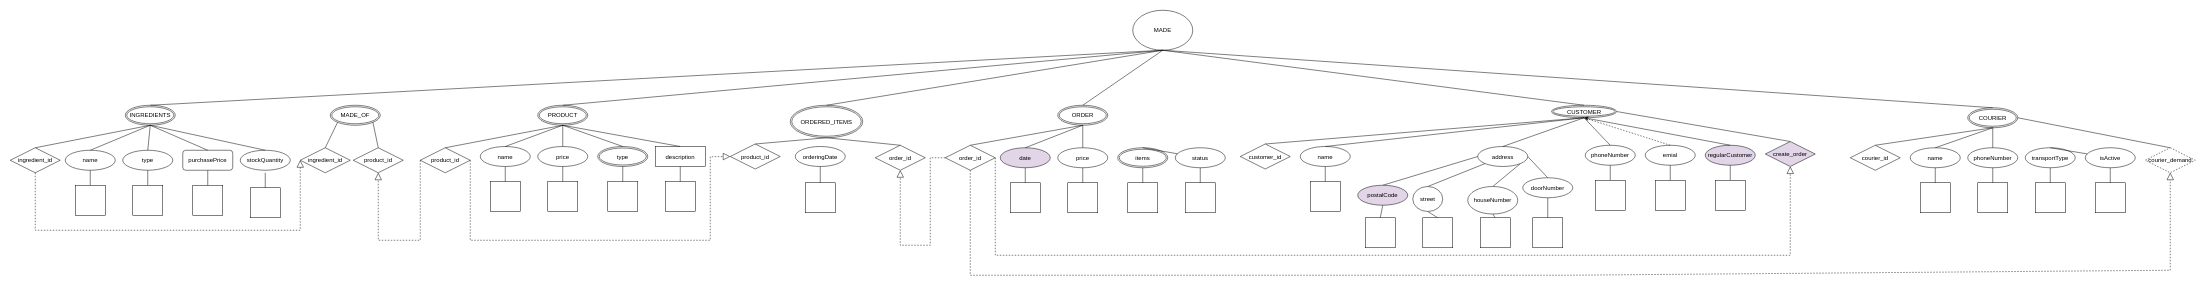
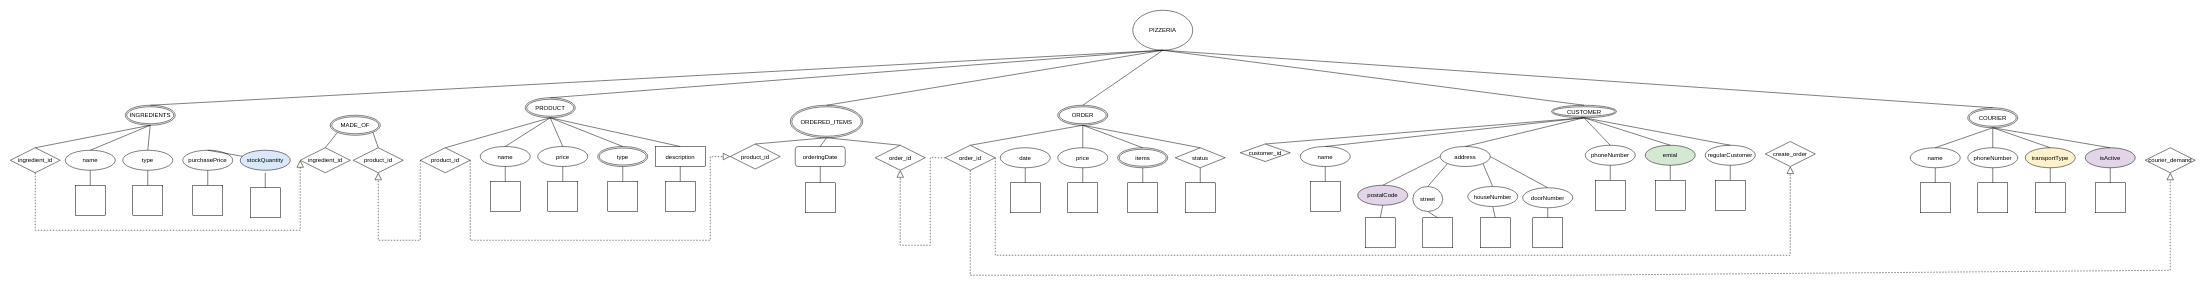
- <mxCell id="2" value="MADE" style="ellipse;whiteSpace=wrap;html=1;" parent="1" vertex="1"><mxGeometry x="2265" y="20" width="120" height="80" as="geometry" /></mxCell>
+ <mxCell id="2" value="PIZZERIA" style="ellipse;whiteSpace=wrap;html=1;" parent="1" vertex="1"><mxGeometry x="2265" y="20" width="120" height="80" as="geometry" /></mxCell>
- <mxCell id="122" value="MADE_OF" style="ellipse;shape=doubleEllipse;margin=3;whiteSpace=wrap;html=1;align=center;" parent="1" vertex="1"><mxGeometry x="660" y="210" width="100" height="40" as="geometry" /></mxCell>
+ <mxCell id="122" value="MADE_OF" style="ellipse;shape=doubleEllipse;margin=3;whiteSpace=wrap;html=1;align=center;" parent="1" vertex="1"><mxGeometry x="660" y="230" width="100" height="40" as="geometry" /></mxCell>
- <mxCell id="13" value="PRODUCT" style="ellipse;shape=doubleEllipse;margin=3;whiteSpace=wrap;html=1;align=center;" parent="1" vertex="1"><mxGeometry x="1075" y="210" width="100" height="40" as="geometry" /></mxCell>
+ <mxCell id="13" value="PRODUCT" style="ellipse;shape=doubleEllipse;margin=3;whiteSpace=wrap;html=1;align=center;" parent="1" vertex="1"><mxGeometry x="1050" y="195" width="100" height="40" as="geometry" /></mxCell>
- <mxCell id="49" value="" style="endArrow=classic;html=1;rounded=0;exitX=0.5;exitY=0;exitDx=0;exitDy=0;entryX=0.5;entryY=1;entryDx=0;entryDy=0;" parent="1" source="41" target="43" edge="1"><mxGeometry width="50" height="50" relative="1" as="geometry"><mxPoint x="3350.5" y="300" as="sourcePoint" /><mxPoint x="3162.5" y="260" as="targetPoint" /></mxGeometry></mxCell>
+ <mxCell id="49" value="" style="endArrow=none;html=1;rounded=0;exitX=0.5;exitY=0;exitDx=0;exitDy=0;entryX=0.5;entryY=1;entryDx=0;entryDy=0;" parent="1" source="41" target="43" edge="1"><mxGeometry width="50" height="50" relative="1" as="geometry"><mxPoint x="3350.5" y="300" as="sourcePoint" /><mxPoint x="3162.5" y="260" as="targetPoint" /></mxGeometry></mxCell>
- <mxCell id="42" style="rounded=0;orthogonalLoop=1;jettySize=auto;html=1;exitX=1;exitY=0.5;exitDx=0;exitDy=0;entryX=0.5;entryY=0;entryDx=0;entryDy=0;startArrow=none;startFill=0;endArrow=none;endFill=0;" parent="1" source="43" target="139" edge="1"><mxGeometry relative="1" as="geometry" /></mxCell>
- <mxCell id="48" value="" style="endArrow=none;html=1;rounded=0;exitX=0.5;exitY=0;exitDx=0;exitDy=0;entryX=0.5;entryY=1;entryDx=0;entryDy=0;dashed=1;" parent="1" source="40" target="43" edge="1"><mxGeometry width="50" height="50" relative="1" as="geometry"><mxPoint x="3115.5" y="300" as="sourcePoint" /><mxPoint x="3162.5" y="260" as="targetPoint" /></mxGeometry></mxCell>
+ <mxCell id="48" value="" style="endArrow=none;html=1;rounded=0;exitX=0.5;exitY=0;exitDx=0;exitDy=0;entryX=0.5;entryY=1;entryDx=0;entryDy=0;" parent="1" source="40" target="43" edge="1"><mxGeometry width="50" height="50" relative="1" as="geometry"><mxPoint x="3115.5" y="300" as="sourcePoint" /><mxPoint x="3162.5" y="260" as="targetPoint" /></mxGeometry></mxCell>
- <mxCell id="100" style="rounded=0;orthogonalLoop=1;jettySize=auto;html=1;exitX=1;exitY=0.5;exitDx=0;exitDy=0;entryX=0.5;entryY=0;entryDx=0;entryDy=0;startArrow=none;startFill=0;endArrow=none;endFill=0;" parent="1" source="101" target="126" edge="1"><mxGeometry relative="1" as="geometry" /></mxCell>
- <mxCell id="29" value="" style="endArrow=none;html=1;rounded=0;exitX=0.5;exitY=0;exitDx=0;exitDy=0;entryX=0.5;entryY=1;entryDx=0;entryDy=0;" parent="1" source="24" target="23" edge="1"><mxGeometry width="50" height="50" relative="1" as="geometry"><mxPoint x="1950" y="290" as="sourcePoint" /><mxPoint x="2175" y="260" as="targetPoint" /></mxGeometry></mxCell>
+ <mxCell id="32" value="" style="endArrow=none;html=1;rounded=0;exitX=0.5;exitY=0;exitDx=0;exitDy=0;entryX=0.5;entryY=1;entryDx=0;entryDy=0;" parent="1" source="26" target="23" edge="1"><mxGeometry width="50" height="50" relative="1" as="geometry"><mxPoint x="2400" y="280" as="sourcePoint" /><mxPoint x="2175" y="260" as="targetPoint" /></mxGeometry></mxCell>
- <mxCell id="102" value="" style="endArrow=none;html=1;rounded=0;exitX=0.5;exitY=0;exitDx=0;exitDy=0;entryX=0.5;entryY=1;entryDx=0;entryDy=0;" parent="1" source="115" target="101" edge="1"><mxGeometry width="50" height="50" relative="1" as="geometry"><mxPoint x="3320" y="220" as="sourcePoint" /><mxPoint x="3677.5" y="100" as="targetPoint" /></mxGeometry></mxCell>
- <mxCell id="11" value="" style="endArrow=none;html=1;rounded=0;exitX=0.5;exitY=0;exitDx=0;exitDy=0;entryX=0.5;entryY=1;entryDx=0;entryDy=0;" parent="1" source="7" target="3" edge="1"><mxGeometry width="50" height="50" relative="1" as="geometry"><mxPoint x="305" y="310" as="sourcePoint" /><mxPoint x="310" y="260" as="targetPoint" /></mxGeometry></mxCell>
+ <mxCell id="11" value="" style="endArrow=none;html=1;rounded=0;exitX=0.5;exitY=0;exitDx=0;exitDy=0;" parent="1" source="7" target="6" edge="1"><mxGeometry width="50" height="50" relative="1" as="geometry"><mxPoint x="305" y="310" as="sourcePoint" /><mxPoint x="310" y="260" as="targetPoint" /></mxGeometry></mxCell>
- <mxCell id="12" value="" style="endArrow=none;html=1;rounded=0;entryX=0.5;entryY=1;entryDx=0;entryDy=0;exitX=0.5;exitY=0;exitDx=0;exitDy=0;" parent="1" source="6" target="3" edge="1"><mxGeometry width="50" height="50" relative="1" as="geometry"><mxPoint x="530" y="290" as="sourcePoint" /><mxPoint x="310" y="260" as="targetPoint" /></mxGeometry></mxCell>
+ <mxCell id="106" value="" style="endArrow=none;html=1;rounded=0;exitX=0.5;exitY=0;exitDx=0;exitDy=0;entryX=0.5;entryY=1;entryDx=0;entryDy=0;" parent="1" source="99" target="101" edge="1"><mxGeometry width="50" height="50" relative="1" as="geometry"><mxPoint x="3995.5" y="305" as="sourcePoint" /><mxPoint x="4042.5" y="265" as="targetPoint" /></mxGeometry></mxCell>
+ <mxCell id="120" value="" style="endArrow=none;html=1;rounded=0;entryX=0.5;entryY=1;entryDx=0;entryDy=0;exitX=0.5;exitY=0;exitDx=0;exitDy=0;" parent="1" source="117" target="90" edge="1"><mxGeometry width="50" height="50" relative="1" as="geometry"><mxPoint x="1710" y="500" as="sourcePoint" /><mxPoint x="1760" y="450" as="targetPoint" /></mxGeometry></mxCell>
- <mxCell id="31" value="" style="endArrow=none;html=1;rounded=0;exitX=0.5;exitY=0;exitDx=0;exitDy=0;" parent="1" source="27" target="26" edge="1"><mxGeometry width="50" height="50" relative="1" as="geometry"><mxPoint x="2175" y="290" as="sourcePoint" /><mxPoint x="2175" y="260" as="targetPoint" /></mxGeometry></mxCell>
+ <mxCell id="31" value="" style="endArrow=none;html=1;rounded=0;exitX=0.5;exitY=0;exitDx=0;exitDy=0;entryX=0.5;entryY=1;entryDx=0;entryDy=0;" parent="1" source="27" target="23" edge="1"><mxGeometry width="50" height="50" relative="1" as="geometry"><mxPoint x="2175" y="290" as="sourcePoint" /><mxPoint x="2175" y="260" as="targetPoint" /></mxGeometry></mxCell>
- <mxCell id="105" value="" style="endArrow=none;html=1;rounded=0;exitX=0.5;exitY=0;exitDx=0;exitDy=0;" parent="1" source="98" target="99" edge="1"><mxGeometry width="50" height="50" relative="1" as="geometry"><mxPoint x="3890.5" y="315" as="sourcePoint" /><mxPoint x="4042.5" y="265" as="targetPoint" /></mxGeometry></mxCell>
+ <mxCell id="105" value="" style="endArrow=none;html=1;rounded=0;exitX=0.5;exitY=0;exitDx=0;exitDy=0;entryX=0.5;entryY=1;entryDx=0;entryDy=0;" parent="1" source="98" target="101" edge="1"><mxGeometry width="50" height="50" relative="1" as="geometry"><mxPoint x="3890.5" y="315" as="sourcePoint" /><mxPoint x="4042.5" y="265" as="targetPoint" /></mxGeometry></mxCell>
- <mxCell id="139" value="create_order" style="rhombus;whiteSpace=wrap;html=1;fillColor=#e1d5e7;" parent="1" vertex="1"><mxGeometry x="3530" y="282.5" width="100" height="50" as="geometry" /></mxCell>
+ <mxCell id="139" value="create_order" style="rhombus;whiteSpace=wrap;html=1;" parent="1" vertex="1"><mxGeometry x="3530" y="282.5" width="100" height="50" as="geometry" /></mxCell>
- <mxCell id="40" value="emial" style="ellipse;whiteSpace=wrap;html=1;align=center;" parent="1" vertex="1"><mxGeometry x="3290" y="290" width="100" height="40" as="geometry" /></mxCell>
+ <mxCell id="40" value="emial" style="ellipse;whiteSpace=wrap;html=1;align=center;fillColor=#d5e8d4;" parent="1" vertex="1"><mxGeometry x="3290" y="290" width="100" height="40" as="geometry" /></mxCell>
- <mxCell id="41" value="regularCustomer" style="ellipse;whiteSpace=wrap;html=1;align=center;fillColor=#e1d5e7;" parent="1" vertex="1"><mxGeometry x="3410" y="290" width="100" height="40" as="geometry" /></mxCell>
+ <mxCell id="41" value="regularCustomer" style="ellipse;whiteSpace=wrap;html=1;align=center;" parent="1" vertex="1"><mxGeometry x="3410" y="290" width="100" height="40" as="geometry" /></mxCell>
- <mxCell id="117" value="orderingDate" style="ellipse;whiteSpace=wrap;html=1;align=center;" parent="1" vertex="1"><mxGeometry x="1590" y="292.5" width="100" height="40" as="geometry" /></mxCell>
+ <mxCell id="117" value="orderingDate" style="whiteSpace=wrap;html=1;align=center;rounded=1;" parent="1" vertex="1"><mxGeometry x="1590" y="292.5" width="100" height="40" as="geometry" /></mxCell>
- <mxCell id="85" value="customer_id" style="rhombus;whiteSpace=wrap;html=1;" parent="1" vertex="1"><mxGeometry x="2480" y="287.5" width="100" height="50" as="geometry" /></mxCell>
+ <mxCell id="85" value="customer_id" style="rhombus;whiteSpace=wrap;html=1;" parent="1" vertex="1"><mxGeometry x="2480" y="287.5" width="100" height="35" as="geometry" /></mxCell>
- <mxCell id="38" value="address" style="ellipse;whiteSpace=wrap;html=1;align=center;" parent="1" vertex="1"><mxGeometry x="2955" y="292.5" width="100" height="40" as="geometry" /></mxCell>
+ <mxCell id="38" value="address" style="ellipse;whiteSpace=wrap;html=1;align=center;" parent="1" vertex="1"><mxGeometry x="2880" y="292.5" width="100" height="40" as="geometry" /></mxCell>
- <mxCell id="24" value="date" style="ellipse;whiteSpace=wrap;html=1;align=center;fillColor=#e1d5e7;" parent="1" vertex="1"><mxGeometry x="2000" y="295" width="100" height="40" as="geometry" /></mxCell>
+ <mxCell id="24" value="date" style="ellipse;whiteSpace=wrap;html=1;align=center;" parent="1" vertex="1"><mxGeometry x="2000" y="295" width="100" height="40" as="geometry" /></mxCell>
- <mxCell id="26" value="status" style="ellipse;whiteSpace=wrap;html=1;align=center;" parent="1" vertex="1"><mxGeometry x="2350" y="295" width="100" height="40" as="geometry" /></mxCell>
+ <mxCell id="26" value="status" style="rhombus;whiteSpace=wrap;html=1;align=center;" parent="1" vertex="1"><mxGeometry x="2350" y="295" width="100" height="40" as="geometry" /></mxCell>
- <mxCell id="115" value="courier_id" style="rhombus;whiteSpace=wrap;html=1;" parent="1" vertex="1"><mxGeometry x="3700" y="290" width="100" height="50" as="geometry" /></mxCell>
- <mxCell id="98" value="transportType" style="ellipse;whiteSpace=wrap;html=1;align=center;" parent="1" vertex="1"><mxGeometry x="4050" y="295" width="100" height="40" as="geometry" /></mxCell>
+ <mxCell id="98" value="transportType" style="ellipse;whiteSpace=wrap;html=1;align=center;fillColor=#fff2cc;" parent="1" vertex="1"><mxGeometry x="4050" y="295" width="100" height="40" as="geometry" /></mxCell>
- <mxCell id="99" value="isActive" style="ellipse;whiteSpace=wrap;html=1;align=center;" parent="1" vertex="1"><mxGeometry x="4170" y="295" width="100" height="40" as="geometry" /></mxCell>
+ <mxCell id="99" value="isActive" style="ellipse;whiteSpace=wrap;html=1;align=center;fillColor=#e1d5e7;" parent="1" vertex="1"><mxGeometry x="4170" y="295" width="100" height="40" as="geometry" /></mxCell>
- <mxCell id="7" value="purchasePrice" style="whiteSpace=wrap;html=1;align=center;rounded=1;" parent="1" vertex="1"><mxGeometry x="365" y="300" width="100" height="40" as="geometry" /></mxCell>
+ <mxCell id="7" value="purchasePrice" style="ellipse;whiteSpace=wrap;html=1;align=center;" parent="1" vertex="1"><mxGeometry x="365" y="300" width="100" height="40" as="geometry" /></mxCell>
- <mxCell id="6" value="stockQuantity" style="ellipse;whiteSpace=wrap;html=1;align=center;" parent="1" vertex="1"><mxGeometry x="480" y="300" width="100" height="40" as="geometry" /></mxCell>
+ <mxCell id="6" value="stockQuantity" style="ellipse;whiteSpace=wrap;html=1;align=center;fillColor=#dae8fc;" parent="1" vertex="1"><mxGeometry x="480" y="300" width="100" height="40" as="geometry" /></mxCell>
- <mxCell id="126" value="courier_demand" style="rhombus;whiteSpace=wrap;html=1;dashed=1;" parent="1" vertex="1"><mxGeometry x="4290" y="295" width="100" height="50" as="geometry" /></mxCell>
+ <mxCell id="126" value="courier_demand" style="rhombus;whiteSpace=wrap;html=1;" parent="1" vertex="1"><mxGeometry x="4290" y="295" width="100" height="50" as="geometry" /></mxCell>
- <mxCell id="134" value="doorNumber" style="ellipse;whiteSpace=wrap;html=1;align=center;" parent="1" vertex="1"><mxGeometry x="3045" y="355" width="100" height="40" as="geometry" /></mxCell>
+ <mxCell id="134" value="doorNumber" style="ellipse;whiteSpace=wrap;html=1;align=center;" parent="1" vertex="1"><mxGeometry x="3045" y="375" width="100" height="40" as="geometry" /></mxCell>
- <mxCell id="132" value="houseNumber" style="ellipse;whiteSpace=wrap;html=1;align=center;" parent="1" vertex="1"><mxGeometry x="2935" y="372.5" width="100" height="55" as="geometry" /></mxCell>
+ <mxCell id="132" value="houseNumber" style="ellipse;whiteSpace=wrap;html=1;align=center;" parent="1" vertex="1"><mxGeometry x="2935" y="372.5" width="100" height="40" as="geometry" /></mxCell>
